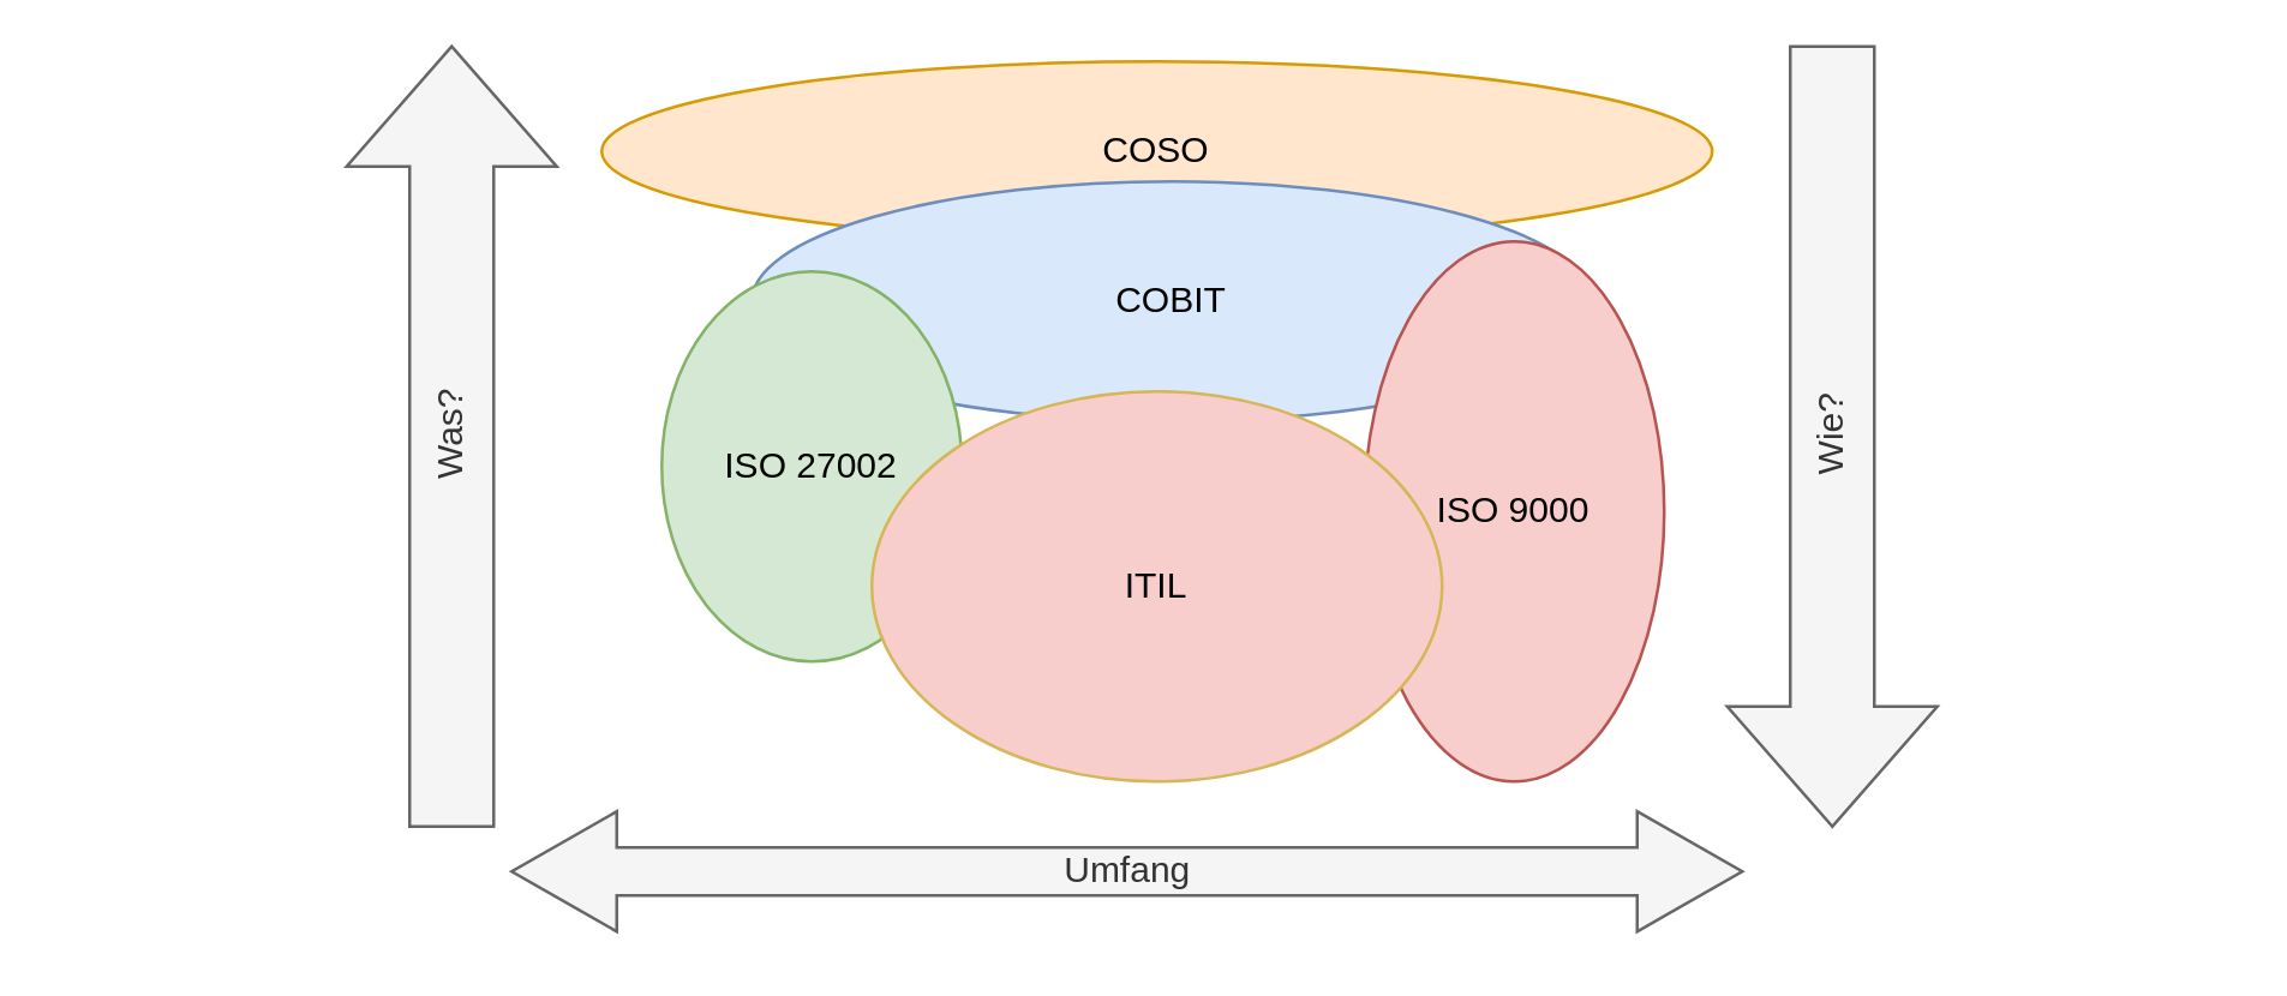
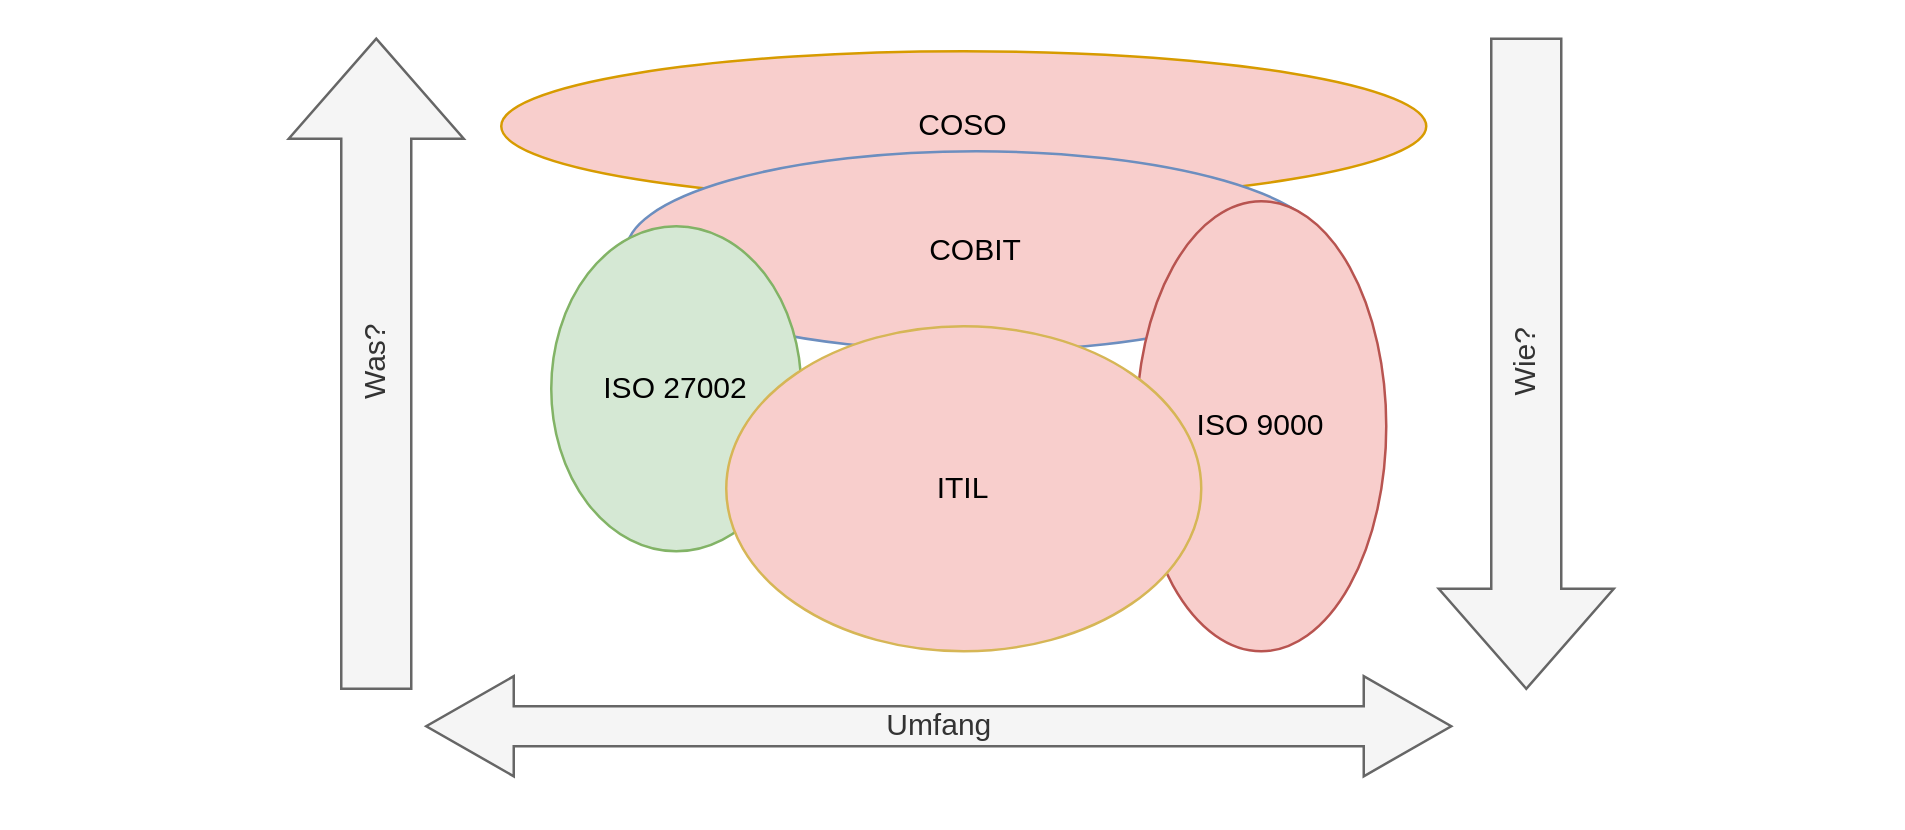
- <mxCell id="2" value="COSO" style="ellipse;whiteSpace=wrap;html=1;fillColor=#ffe6cc;strokeColor=#d79b00;" vertex="1" parent="1"><mxGeometry x="200" y="20" width="370" height="60" as="geometry" /></mxCell>
+ <mxCell id="2" value="COSO" style="ellipse;whiteSpace=wrap;html=1;fillColor=#f8cecc;strokeColor=#d79b00;" vertex="1" parent="1"><mxGeometry x="200" y="20" width="370" height="60" as="geometry" /></mxCell>
- <mxCell id="3" value="COBIT" style="ellipse;whiteSpace=wrap;html=1;fillColor=#dae8fc;strokeColor=#6c8ebf;" vertex="1" parent="1"><mxGeometry x="250" y="60" width="280" height="80" as="geometry" /></mxCell>
+ <mxCell id="3" value="COBIT" style="ellipse;whiteSpace=wrap;html=1;fillColor=#f8cecc;strokeColor=#6c8ebf;" vertex="1" parent="1"><mxGeometry x="250" y="60" width="280" height="80" as="geometry" /></mxCell>
